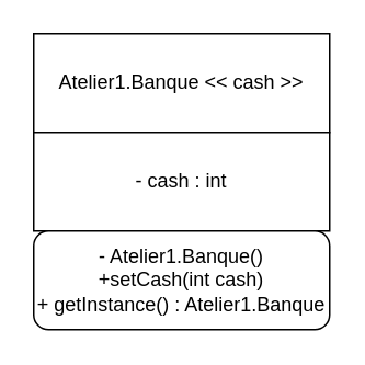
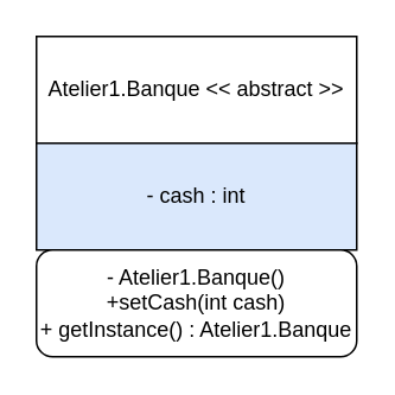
- <mxCell id="3" value="Atelier1.Banque &amp;lt;&amp;lt; cash &amp;gt;&amp;gt;" style="rounded=0;whiteSpace=wrap;html=1;" parent="2" vertex="1"><mxGeometry width="180" height="60" as="geometry" /></mxCell>
+ <mxCell id="3" value="Atelier1.Banque &amp;lt;&amp;lt; abstract &amp;gt;&amp;gt;" style="rounded=0;whiteSpace=wrap;html=1;" parent="2" vertex="1"><mxGeometry width="180" height="60" as="geometry" /></mxCell>
- <mxCell id="4" value="- cash : int" style="rounded=0;whiteSpace=wrap;html=1;" parent="2" vertex="1"><mxGeometry y="60" width="180" height="60" as="geometry" /></mxCell>
+ <mxCell id="4" value="- cash : int" style="rounded=0;whiteSpace=wrap;html=1;fillColor=#dae8fc;" parent="2" vertex="1"><mxGeometry y="60" width="180" height="60" as="geometry" /></mxCell>
